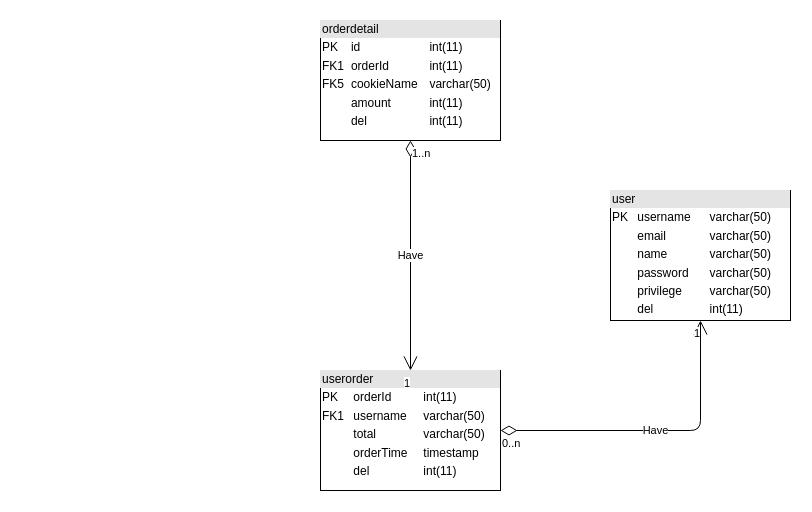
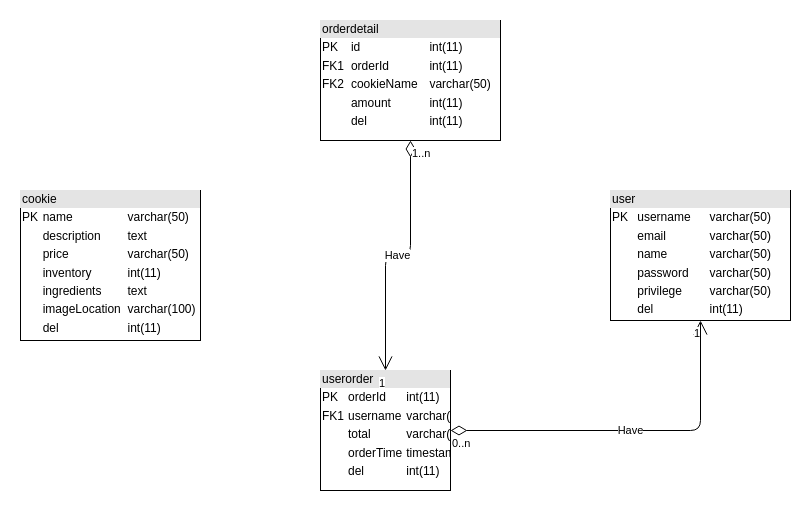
- <mxCell id="3" value="&lt;div style=&quot;box-sizing: border-box ; width: 100% ; background: #e4e4e4 ; padding: 2px&quot;&gt;orderdetail&lt;/div&gt;&lt;table style=&quot;width: 100% ; font-size: 1em&quot; cellpadding=&quot;2&quot; cellspacing=&quot;0&quot;&gt;&lt;tbody&gt;&lt;tr&gt;&lt;td&gt;PK&lt;/td&gt;&lt;td&gt;id&lt;/td&gt;&lt;td&gt;int(11)&lt;br&gt;&lt;/td&gt;&lt;/tr&gt;&lt;tr&gt;&lt;td&gt;FK1&lt;/td&gt;&lt;td&gt;orderId&lt;/td&gt;&lt;td&gt;int(11)&lt;br&gt;&lt;/td&gt;&lt;/tr&gt;&lt;tr&gt;&lt;td&gt;FK5&lt;/td&gt;&lt;td&gt;cookieName&lt;/td&gt;&lt;td&gt;varchar(50)&lt;br&gt;&lt;/td&gt;&lt;/tr&gt;&lt;tr&gt;&lt;td&gt;&lt;br&gt;&lt;/td&gt;&lt;td&gt;amount&lt;br&gt;&lt;/td&gt;&lt;td&gt;int(11)&lt;br&gt;&lt;/td&gt;&lt;/tr&gt;&lt;tr&gt;&lt;td&gt;&lt;br&gt;&lt;/td&gt;&lt;td&gt;del&lt;br&gt;&lt;/td&gt;&lt;td&gt;int(11)&lt;br&gt;&lt;/td&gt;&lt;/tr&gt;&lt;/tbody&gt;&lt;/table&gt;" style="verticalAlign=top;align=left;overflow=fill;html=1;" vertex="1" parent="1"><mxGeometry x="320" y="20" width="180" height="120" as="geometry" /></mxCell>
+ <mxCell id="3" value="&lt;div style=&quot;box-sizing: border-box ; width: 100% ; background: #e4e4e4 ; padding: 2px&quot;&gt;orderdetail&lt;/div&gt;&lt;table style=&quot;width: 100% ; font-size: 1em&quot; cellpadding=&quot;2&quot; cellspacing=&quot;0&quot;&gt;&lt;tbody&gt;&lt;tr&gt;&lt;td&gt;PK&lt;/td&gt;&lt;td&gt;id&lt;/td&gt;&lt;td&gt;int(11)&lt;br&gt;&lt;/td&gt;&lt;/tr&gt;&lt;tr&gt;&lt;td&gt;FK1&lt;/td&gt;&lt;td&gt;orderId&lt;/td&gt;&lt;td&gt;int(11)&lt;br&gt;&lt;/td&gt;&lt;/tr&gt;&lt;tr&gt;&lt;td&gt;FK2&lt;/td&gt;&lt;td&gt;cookieName&lt;/td&gt;&lt;td&gt;varchar(50)&lt;br&gt;&lt;/td&gt;&lt;/tr&gt;&lt;tr&gt;&lt;td&gt;&lt;br&gt;&lt;/td&gt;&lt;td&gt;amount&lt;br&gt;&lt;/td&gt;&lt;td&gt;int(11)&lt;br&gt;&lt;/td&gt;&lt;/tr&gt;&lt;tr&gt;&lt;td&gt;&lt;br&gt;&lt;/td&gt;&lt;td&gt;del&lt;br&gt;&lt;/td&gt;&lt;td&gt;int(11)&lt;br&gt;&lt;/td&gt;&lt;/tr&gt;&lt;/tbody&gt;&lt;/table&gt;" style="verticalAlign=top;align=left;overflow=fill;html=1;" vertex="1" parent="1"><mxGeometry x="320" y="20" width="180" height="120" as="geometry" /></mxCell>
+ <mxCell id="2" value="&lt;div style=&quot;box-sizing: border-box ; width: 100% ; background: #e4e4e4 ; padding: 2px&quot;&gt;cookie&lt;/div&gt;&lt;table style=&quot;width: 100% ; font-size: 1em&quot; cellpadding=&quot;2&quot; cellspacing=&quot;0&quot;&gt;&lt;tbody&gt;&lt;tr&gt;&lt;td&gt;PK&lt;/td&gt;&lt;td&gt;name&lt;/td&gt;&lt;td&gt;varchar(50)&lt;span&gt;&#09;&lt;/span&gt;&lt;/td&gt;&lt;/tr&gt;&lt;tr&gt;&lt;td&gt;&lt;br&gt;&lt;/td&gt;&lt;td&gt;description&lt;/td&gt;&lt;td&gt;text&lt;br&gt;&lt;/td&gt;&lt;/tr&gt;&lt;tr&gt;&lt;td&gt;&lt;/td&gt;&lt;td&gt;price&lt;br&gt;&lt;/td&gt;&lt;td&gt;varchar(50)&lt;br&gt;&lt;/td&gt;&lt;/tr&gt;&lt;tr&gt;&lt;td&gt;&lt;br&gt;&lt;/td&gt;&lt;td&gt;inventory&lt;br&gt;&lt;/td&gt;&lt;td&gt;int(11)&lt;span&gt;&#09;&lt;/span&gt;&lt;br&gt;&lt;/td&gt;&lt;/tr&gt;&lt;tr&gt;&lt;td&gt;&lt;br&gt;&lt;/td&gt;&lt;td&gt;ingredients&lt;br&gt;&lt;/td&gt;&lt;td&gt;text&lt;br&gt;&lt;/td&gt;&lt;/tr&gt;&lt;tr&gt;&lt;td&gt;&lt;br&gt;&lt;/td&gt;&lt;td&gt;imageLocation&lt;/td&gt;&lt;td&gt;varchar(100)&lt;br&gt;&lt;/td&gt;&lt;/tr&gt;&lt;tr&gt;&lt;td&gt;&lt;br&gt;&lt;/td&gt;&lt;td&gt;del&lt;br&gt;&lt;/td&gt;&lt;td&gt;int(11)&lt;span&gt;&#09;&lt;/span&gt;&lt;br&gt;&lt;/td&gt;&lt;/tr&gt;&lt;/tbody&gt;&lt;/table&gt;" style="verticalAlign=top;align=left;overflow=fill;html=1;" vertex="1" parent="1"><mxGeometry x="20" y="190" width="180" height="150" as="geometry" /></mxCell>
- <mxCell id="5" value="&lt;div style=&quot;box-sizing: border-box ; width: 100% ; background: #e4e4e4 ; padding: 2px&quot;&gt;userorder&lt;/div&gt;&lt;table style=&quot;width: 100% ; font-size: 1em&quot; cellpadding=&quot;2&quot; cellspacing=&quot;0&quot;&gt;&lt;tbody&gt;&lt;tr&gt;&lt;td&gt;PK&lt;/td&gt;&lt;td&gt;orderId&lt;/td&gt;&lt;td&gt;int(11)&lt;span&gt;&#09;&lt;/span&gt;&lt;/td&gt;&lt;/tr&gt;&lt;tr&gt;&lt;td&gt;FK1&lt;/td&gt;&lt;td&gt;username&lt;/td&gt;&lt;td&gt;varchar(50)&lt;br&gt;&lt;/td&gt;&lt;/tr&gt;&lt;tr&gt;&lt;td&gt;&lt;/td&gt;&lt;td&gt;total&lt;/td&gt;&lt;td&gt;varchar(50)&lt;span&gt;&#09;&lt;/span&gt;&lt;br&gt;&lt;/td&gt;&lt;/tr&gt;&lt;tr&gt;&lt;td&gt;&lt;br&gt;&lt;/td&gt;&lt;td&gt;orderTime&lt;br&gt;&lt;/td&gt;&lt;td&gt;timestamp&lt;br&gt;&lt;/td&gt;&lt;/tr&gt;&lt;tr&gt;&lt;td&gt;&lt;br&gt;&lt;/td&gt;&lt;td&gt;del&lt;/td&gt;&lt;td&gt;int(11)&lt;br&gt;&lt;/td&gt;&lt;/tr&gt;&lt;/tbody&gt;&lt;/table&gt;" style="verticalAlign=top;align=left;overflow=fill;html=1;" vertex="1" parent="1"><mxGeometry x="320" y="370" width="180" height="120" as="geometry" /></mxCell>
+ <mxCell id="5" value="&lt;div style=&quot;box-sizing: border-box ; width: 100% ; background: #e4e4e4 ; padding: 2px&quot;&gt;userorder&lt;/div&gt;&lt;table style=&quot;width: 100% ; font-size: 1em&quot; cellpadding=&quot;2&quot; cellspacing=&quot;0&quot;&gt;&lt;tbody&gt;&lt;tr&gt;&lt;td&gt;PK&lt;/td&gt;&lt;td&gt;orderId&lt;/td&gt;&lt;td&gt;int(11)&lt;span&gt;&#09;&lt;/span&gt;&lt;/td&gt;&lt;/tr&gt;&lt;tr&gt;&lt;td&gt;FK1&lt;/td&gt;&lt;td&gt;username&lt;/td&gt;&lt;td&gt;varchar(50)&lt;br&gt;&lt;/td&gt;&lt;/tr&gt;&lt;tr&gt;&lt;td&gt;&lt;/td&gt;&lt;td&gt;total&lt;/td&gt;&lt;td&gt;varchar(50)&lt;span&gt;&#09;&lt;/span&gt;&lt;br&gt;&lt;/td&gt;&lt;/tr&gt;&lt;tr&gt;&lt;td&gt;&lt;br&gt;&lt;/td&gt;&lt;td&gt;orderTime&lt;br&gt;&lt;/td&gt;&lt;td&gt;timestamp&lt;br&gt;&lt;/td&gt;&lt;/tr&gt;&lt;tr&gt;&lt;td&gt;&lt;br&gt;&lt;/td&gt;&lt;td&gt;del&lt;/td&gt;&lt;td&gt;int(11)&lt;br&gt;&lt;/td&gt;&lt;/tr&gt;&lt;/tbody&gt;&lt;/table&gt;" style="verticalAlign=top;align=left;overflow=fill;html=1;" vertex="1" parent="1"><mxGeometry x="320" y="370" width="130" height="120" as="geometry" /></mxCell>
